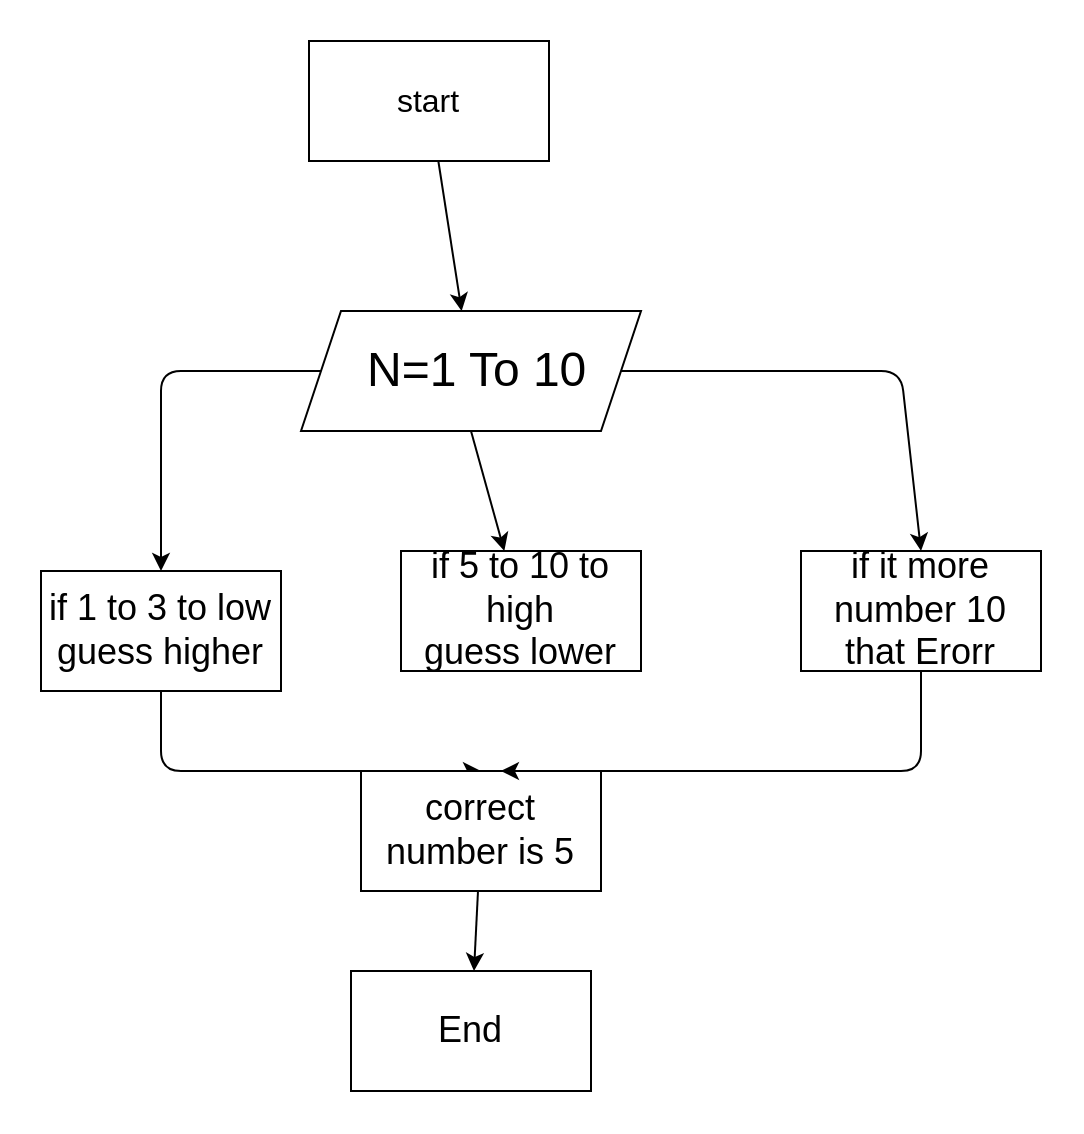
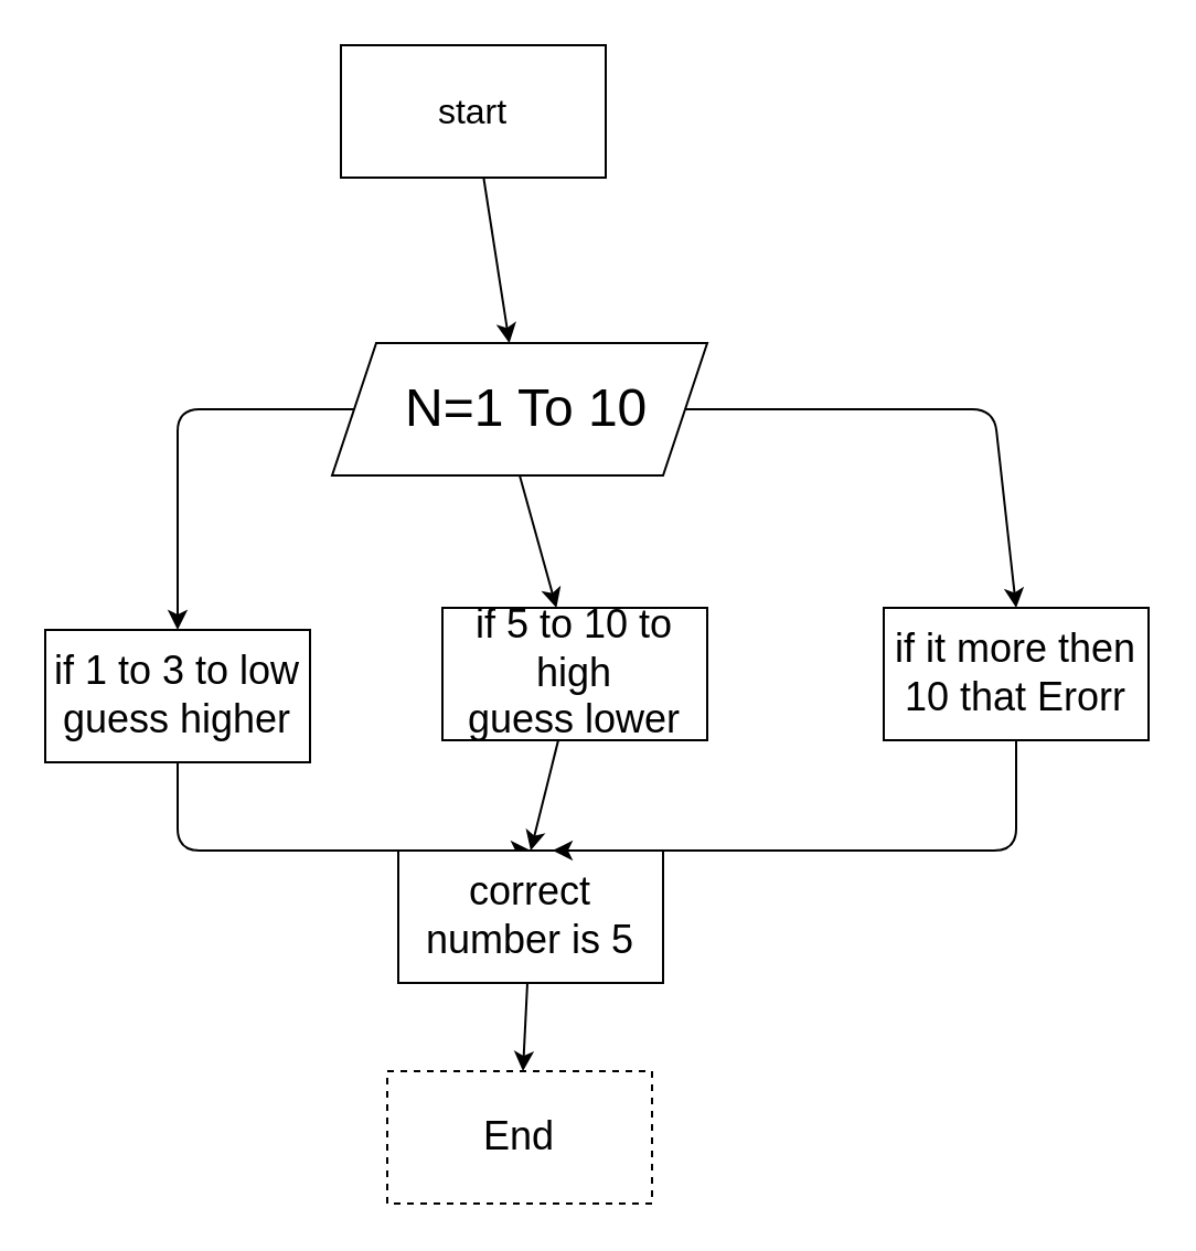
- <mxCell id="15" value="if it more number 10 that Erorr" style="rounded=0;whiteSpace=wrap;html=1;fontSize=18;" vertex="1" parent="1"><mxGeometry x="400" y="275" width="120" height="60" as="geometry" /></mxCell>
+ <mxCell id="15" value="if it more then 10 that Erorr" style="rounded=0;whiteSpace=wrap;html=1;fontSize=18;" vertex="1" parent="1"><mxGeometry x="400" y="275" width="120" height="60" as="geometry" /></mxCell>
+ <mxCell id="10" style="edgeStyle=none;html=1;entryX=0.5;entryY=0;entryDx=0;entryDy=0;fontSize=18;" edge="1" parent="1" source="11" target="13"><mxGeometry relative="1" as="geometry" /></mxCell>
- <mxCell id="16" value="End" style="rounded=0;whiteSpace=wrap;html=1;fontSize=18;" vertex="1" parent="1"><mxGeometry x="175" y="485" width="120" height="60" as="geometry" /></mxCell>
+ <mxCell id="16" value="End" style="rounded=0;whiteSpace=wrap;html=1;fontSize=18;dashed=1;" vertex="1" parent="1"><mxGeometry x="175" y="485" width="120" height="60" as="geometry" /></mxCell>
